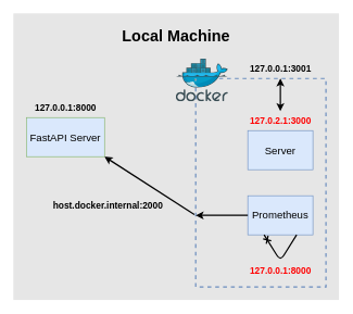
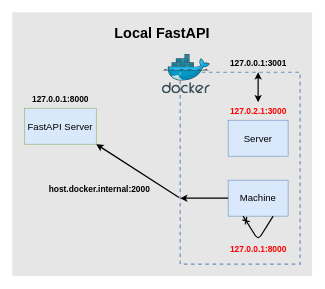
- <mxCell id="17" value="Local Machine" style="text;html=1;strokeColor=none;fillColor=none;align=center;verticalAlign=middle;whiteSpace=wrap;rounded=0;dashed=1;strokeWidth=2;fontSize=24;fontColor=#000000;fontStyle=1" vertex="1" parent="1"><mxGeometry x="180" y="40" width="180" height="30" as="geometry" /></mxCell>
+ <mxCell id="17" value="Local FastAPI" style="text;html=1;strokeColor=none;fillColor=none;align=center;verticalAlign=middle;whiteSpace=wrap;rounded=0;dashed=1;strokeWidth=2;fontSize=24;fontColor=#000000;fontStyle=1" vertex="1" parent="1"><mxGeometry x="180" y="40" width="180" height="30" as="geometry" /></mxCell>
- <mxCell id="3" value="Prometheus" style="rounded=0;whiteSpace=wrap;html=1;fillColor=#dae8fc;strokeColor=#6c8ebf;fontSize=16;" vertex="1" parent="1"><mxGeometry x="380" y="300" width="100" height="60" as="geometry" /></mxCell>
+ <mxCell id="3" value="Machine" style="rounded=0;whiteSpace=wrap;html=1;fillColor=#dae8fc;strokeColor=#6c8ebf;fontSize=16;" vertex="1" parent="1"><mxGeometry x="380" y="300" width="100" height="60" as="geometry" /></mxCell>
